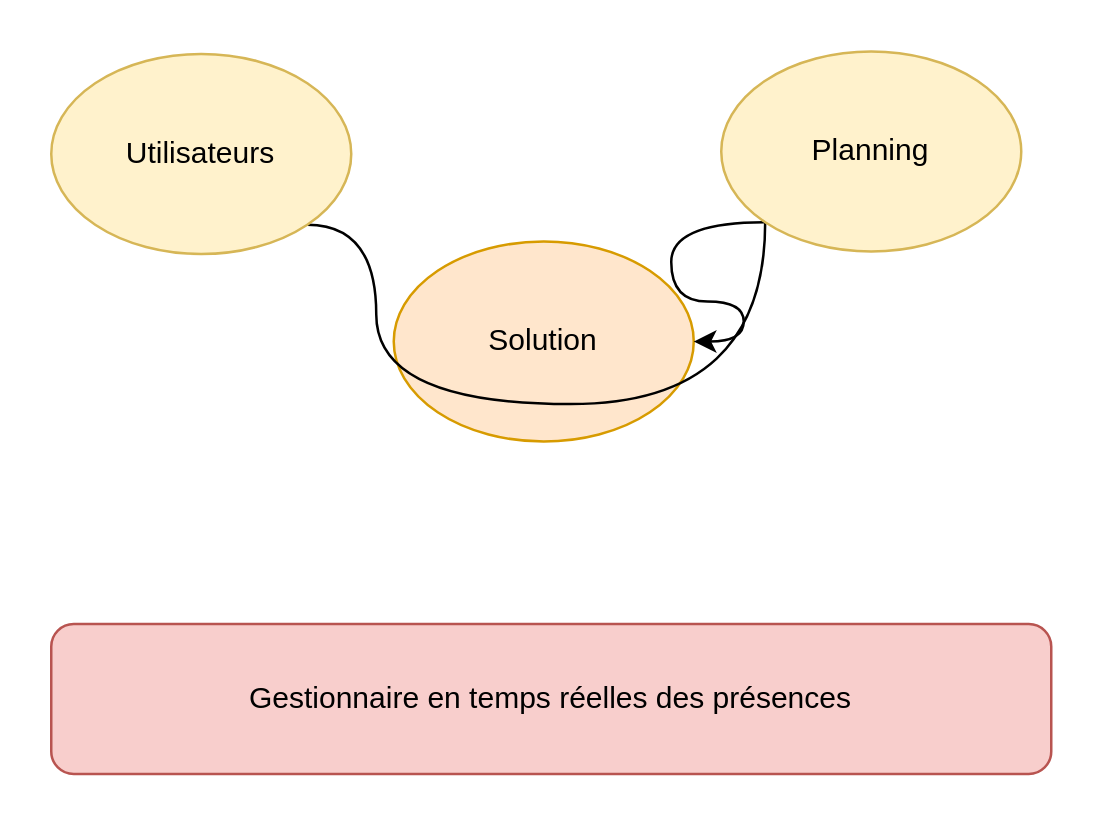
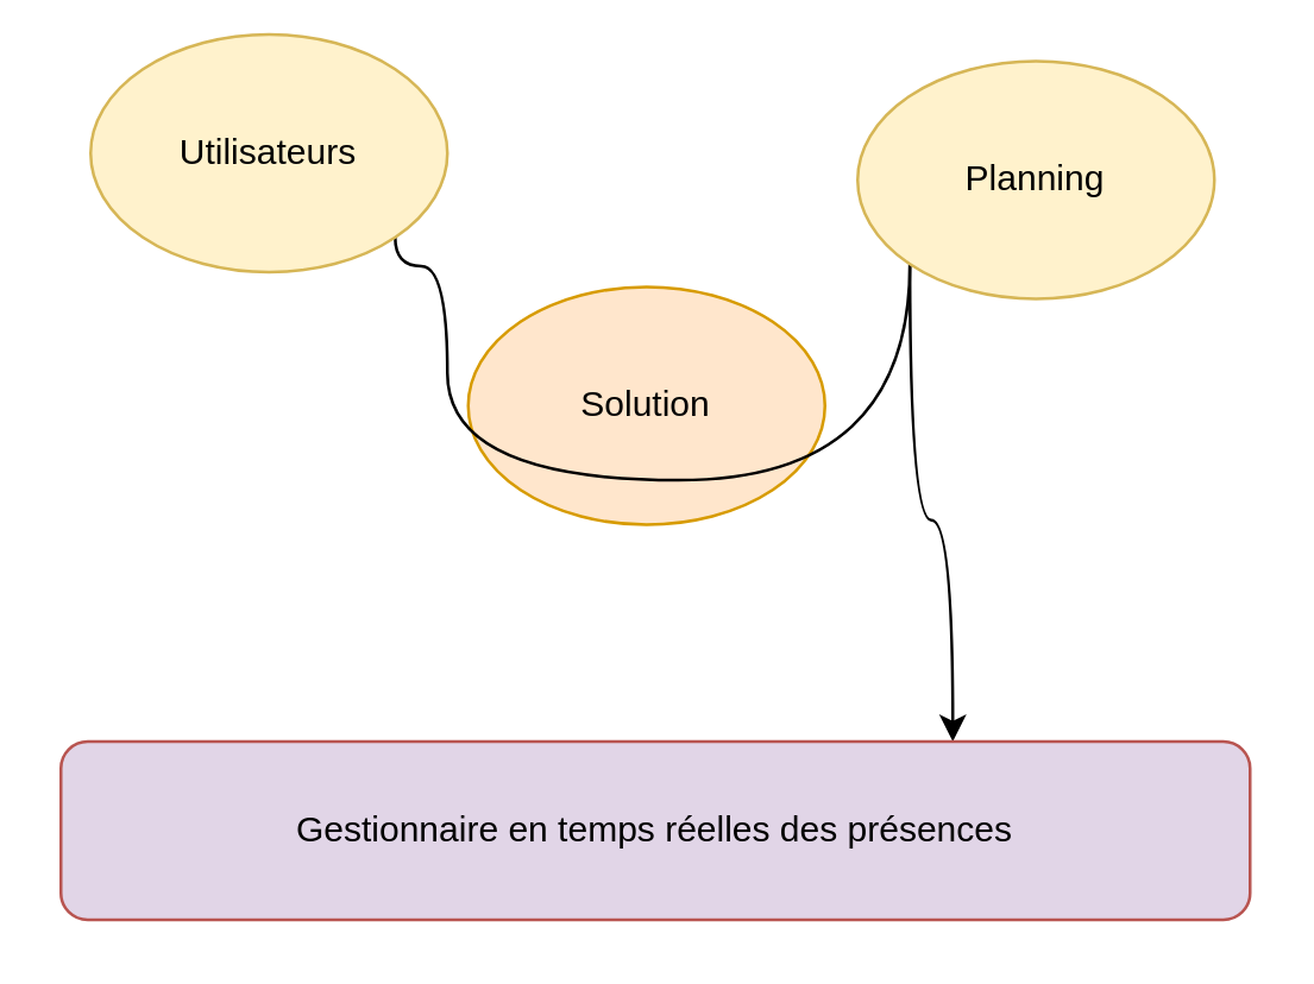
- <mxCell id="6" value="Utilisateurs" style="ellipse;whiteSpace=wrap;html=1;fillColor=#fff2cc;strokeColor=#d6b656;" vertex="1" parent="1"><mxGeometry x="20" y="21" width="120" height="80" as="geometry" /></mxCell>
+ <mxCell id="6" value="Utilisateurs" style="ellipse;whiteSpace=wrap;html=1;fillColor=#fff2cc;strokeColor=#d6b656;" vertex="1" parent="1"><mxGeometry x="30" y="11" width="120" height="80" as="geometry" /></mxCell>
- <mxCell id="4" style="edgeStyle=orthogonalEdgeStyle;curved=1;rounded=0;orthogonalLoop=1;jettySize=auto;html=1;exitX=0;exitY=1;exitDx=0;exitDy=0;endArrow=classic;endFill=1;" edge="1" parent="1" source="5" target="2"><mxGeometry relative="1" as="geometry" /></mxCell>
+ <mxCell id="4" style="edgeStyle=orthogonalEdgeStyle;curved=1;rounded=0;orthogonalLoop=1;jettySize=auto;html=1;exitX=0;exitY=1;exitDx=0;exitDy=0;entryX=0.75;entryY=0;entryDx=0;entryDy=0;endArrow=classic;endFill=1;" edge="1" parent="1" source="5" target="7"><mxGeometry relative="1" as="geometry" /></mxCell>
- <mxCell id="7" value="Gestionnaire en temps réelles des présences" style="rounded=1;whiteSpace=wrap;html=1;fillColor=#f8cecc;strokeColor=#b85450;" vertex="1" parent="1"><mxGeometry x="20" y="249" width="400" height="60" as="geometry" /></mxCell>
+ <mxCell id="7" value="Gestionnaire en temps réelles des présences" style="rounded=1;whiteSpace=wrap;html=1;fillColor=#e1d5e7;strokeColor=#b85450;" vertex="1" parent="1"><mxGeometry x="20" y="249" width="400" height="60" as="geometry" /></mxCell>
